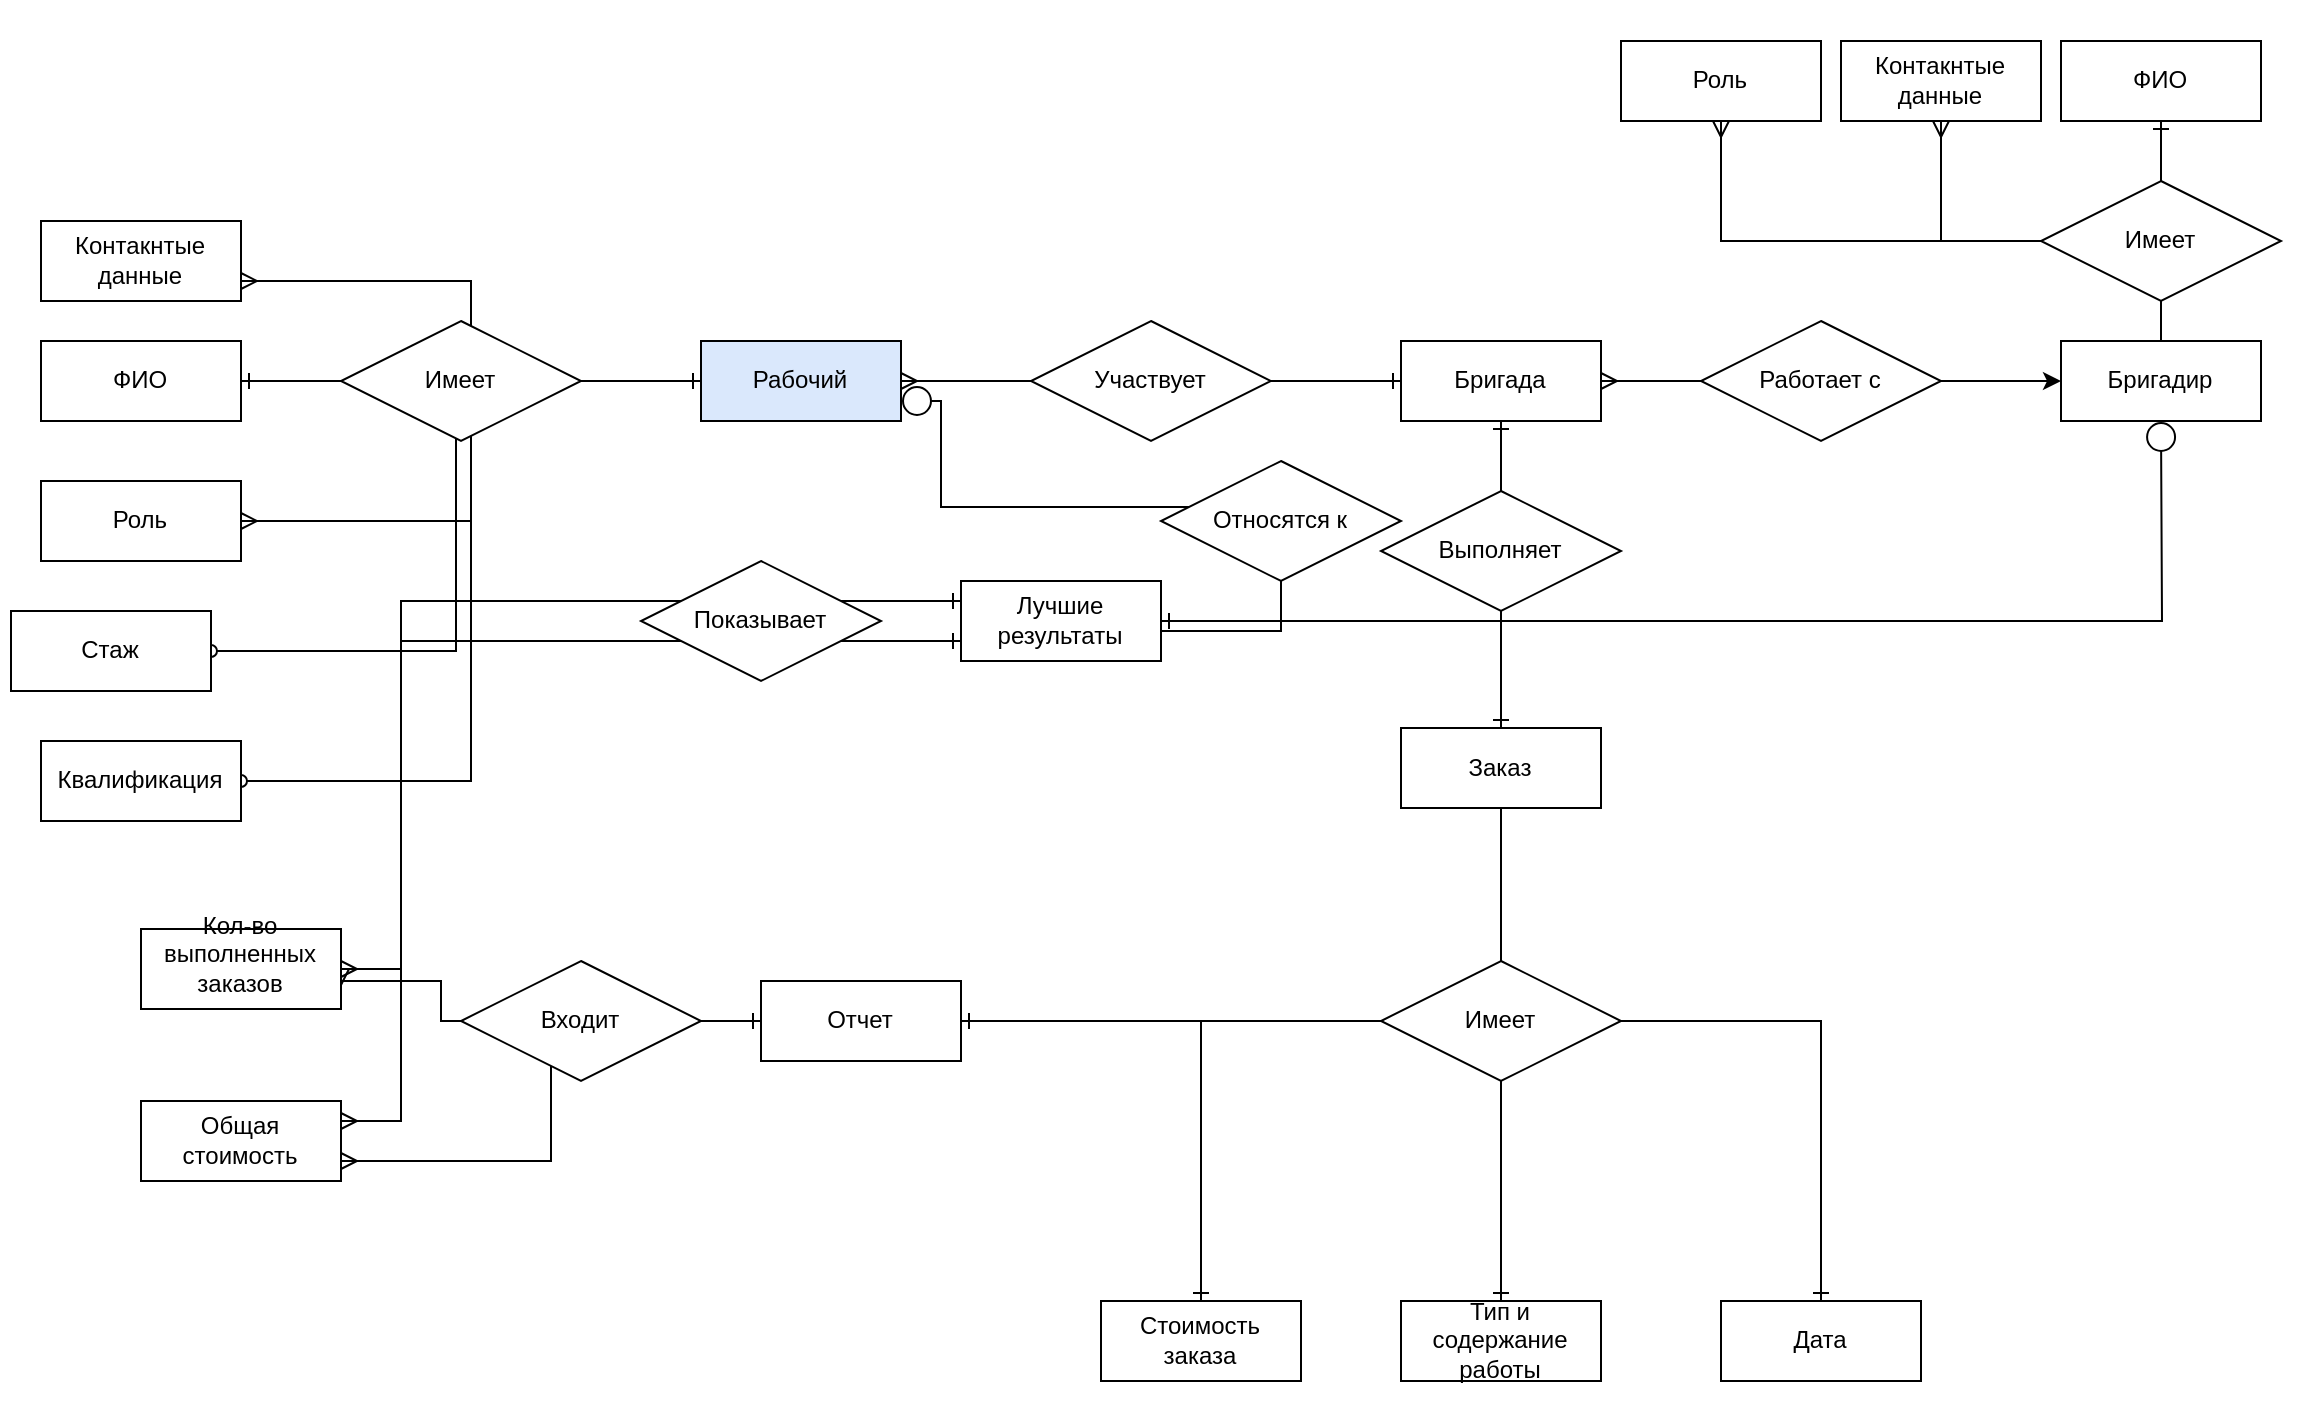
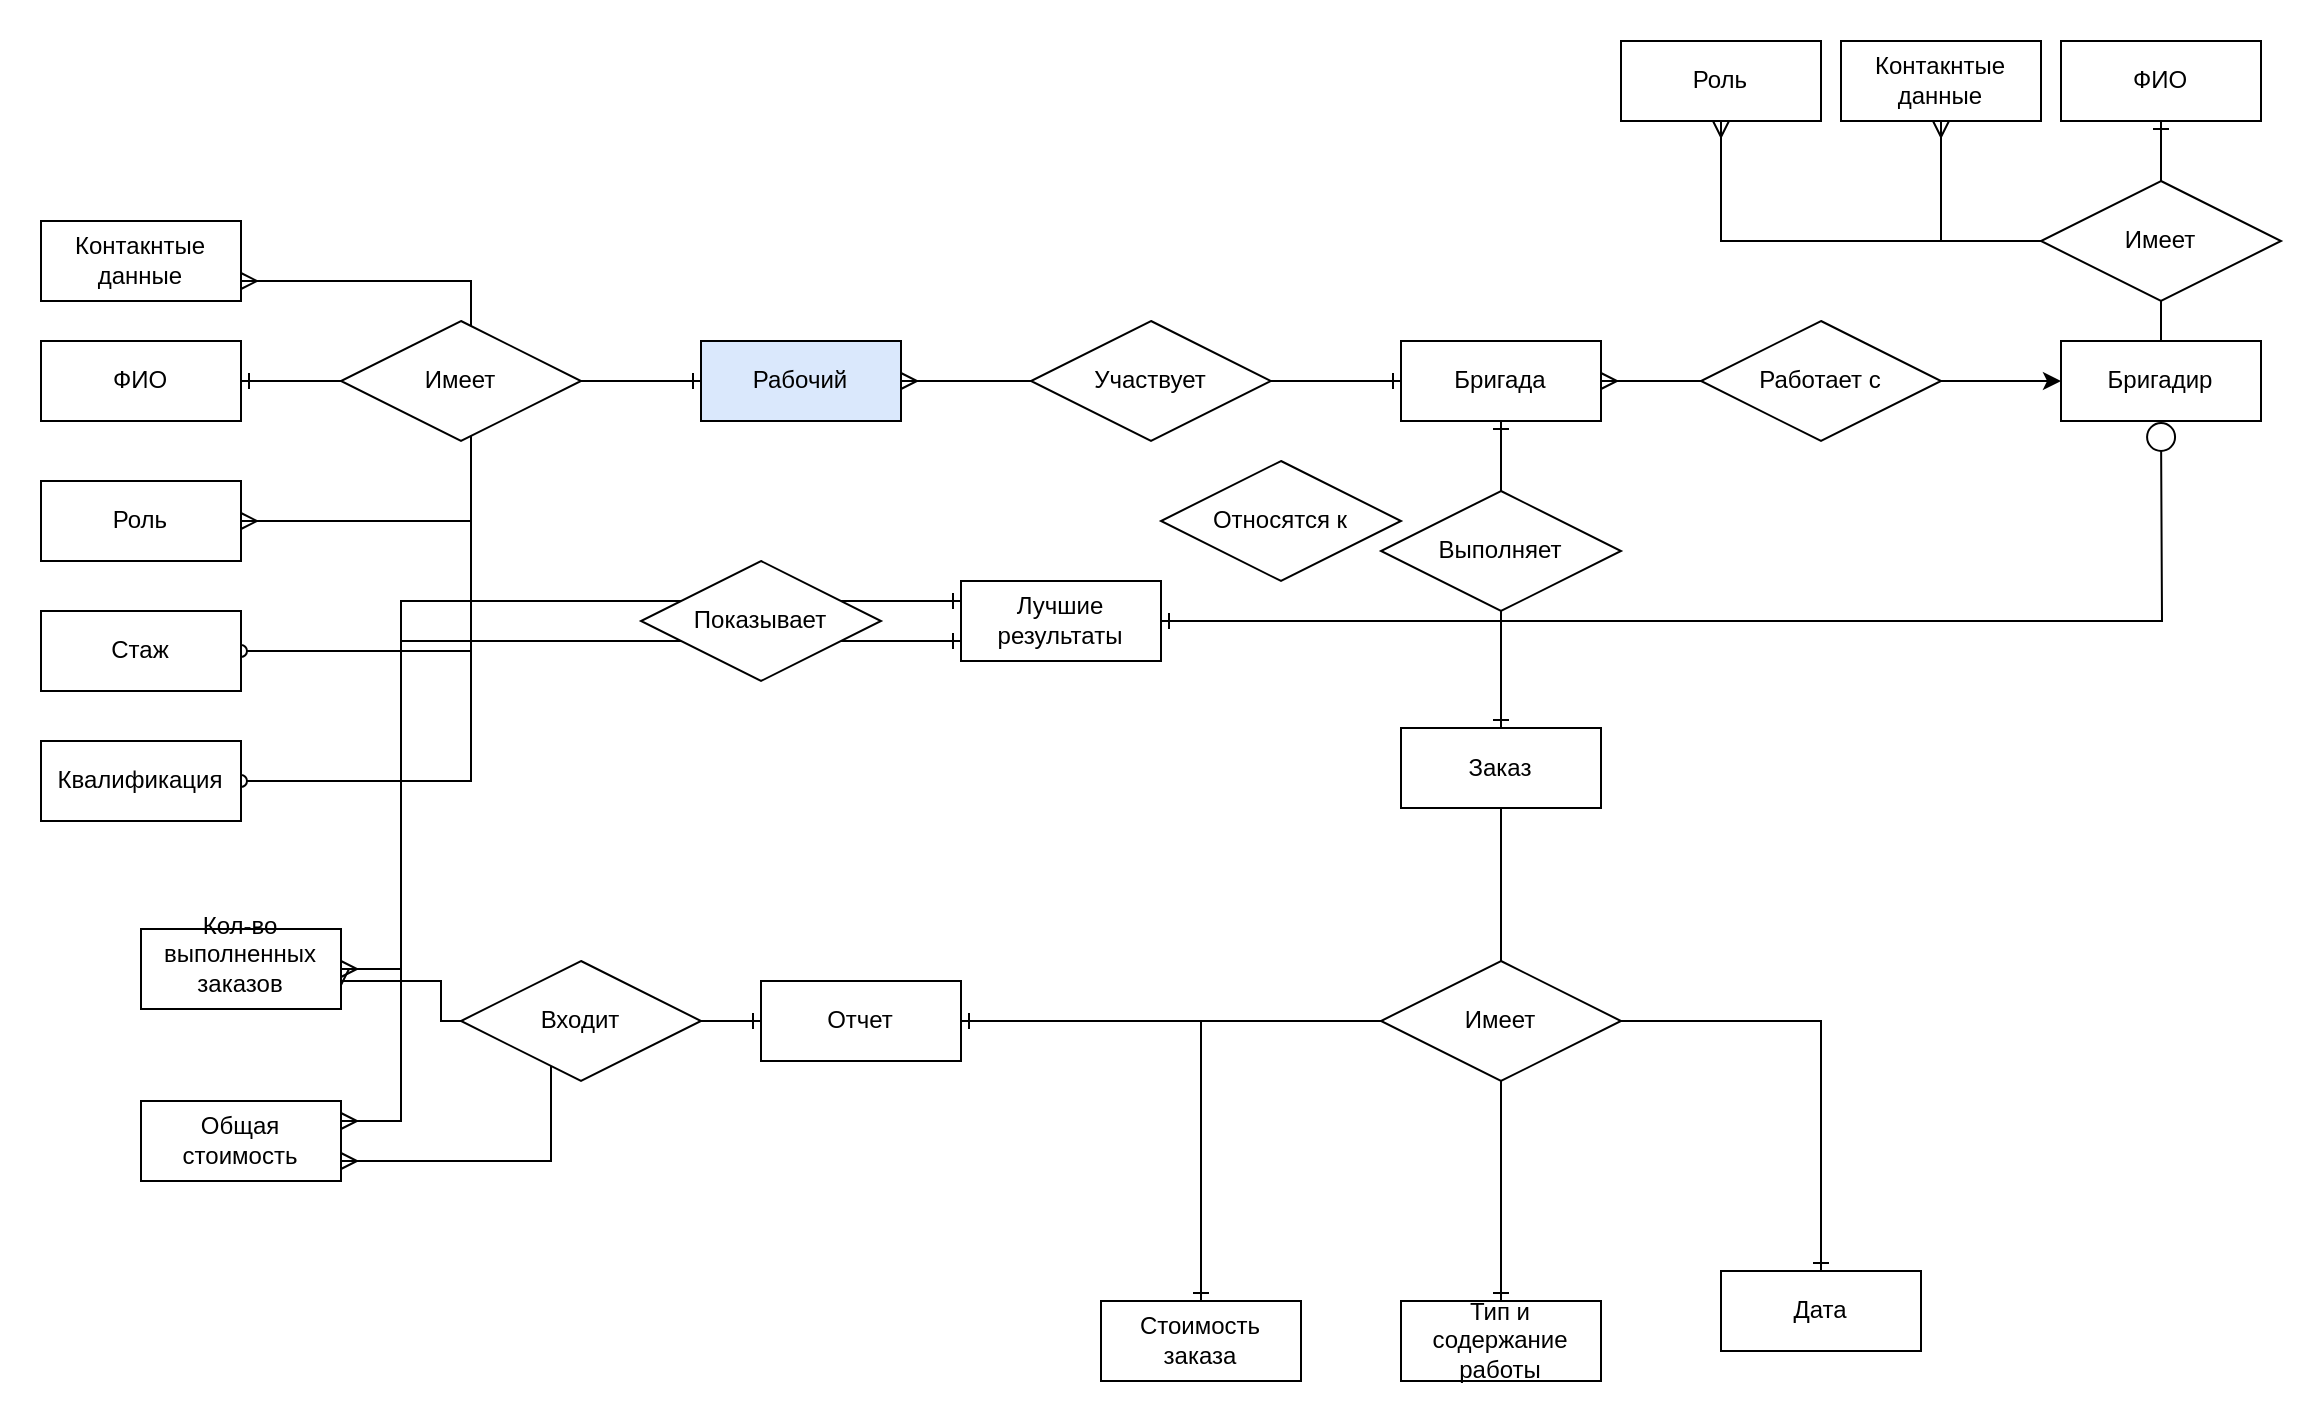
- <mxCell id="35" style="edgeStyle=orthogonalEdgeStyle;rounded=0;orthogonalLoop=1;jettySize=auto;html=1;entryX=1;entryY=0.75;entryDx=0;entryDy=0;endArrow=circle;endFill=0;" edge="1" parent="1" source="37" target="15"><mxGeometry relative="1" as="geometry"><Array as="points"><mxPoint x="640" y="315" /><mxPoint x="640" y="253" /><mxPoint x="470" y="253" /><mxPoint x="470" y="200" /></Array></mxGeometry></mxCell>
- <mxCell id="27" value="Стаж" style="whiteSpace=wrap;html=1;align=center;" parent="1" vertex="1"><mxGeometry x="5" y="305" width="100" height="40" as="geometry" /></mxCell>
+ <mxCell id="27" value="Стаж" style="whiteSpace=wrap;html=1;align=center;" parent="1" vertex="1"><mxGeometry x="20" y="305" width="100" height="40" as="geometry" /></mxCell>
- <mxCell id="23" value="Дата" style="whiteSpace=wrap;html=1;align=center;" parent="1" vertex="1"><mxGeometry x="860" y="650" width="100" height="40" as="geometry" /></mxCell>
+ <mxCell id="23" value="Дата" style="whiteSpace=wrap;html=1;align=center;" parent="1" vertex="1"><mxGeometry x="860" y="635" width="100" height="40" as="geometry" /></mxCell>
